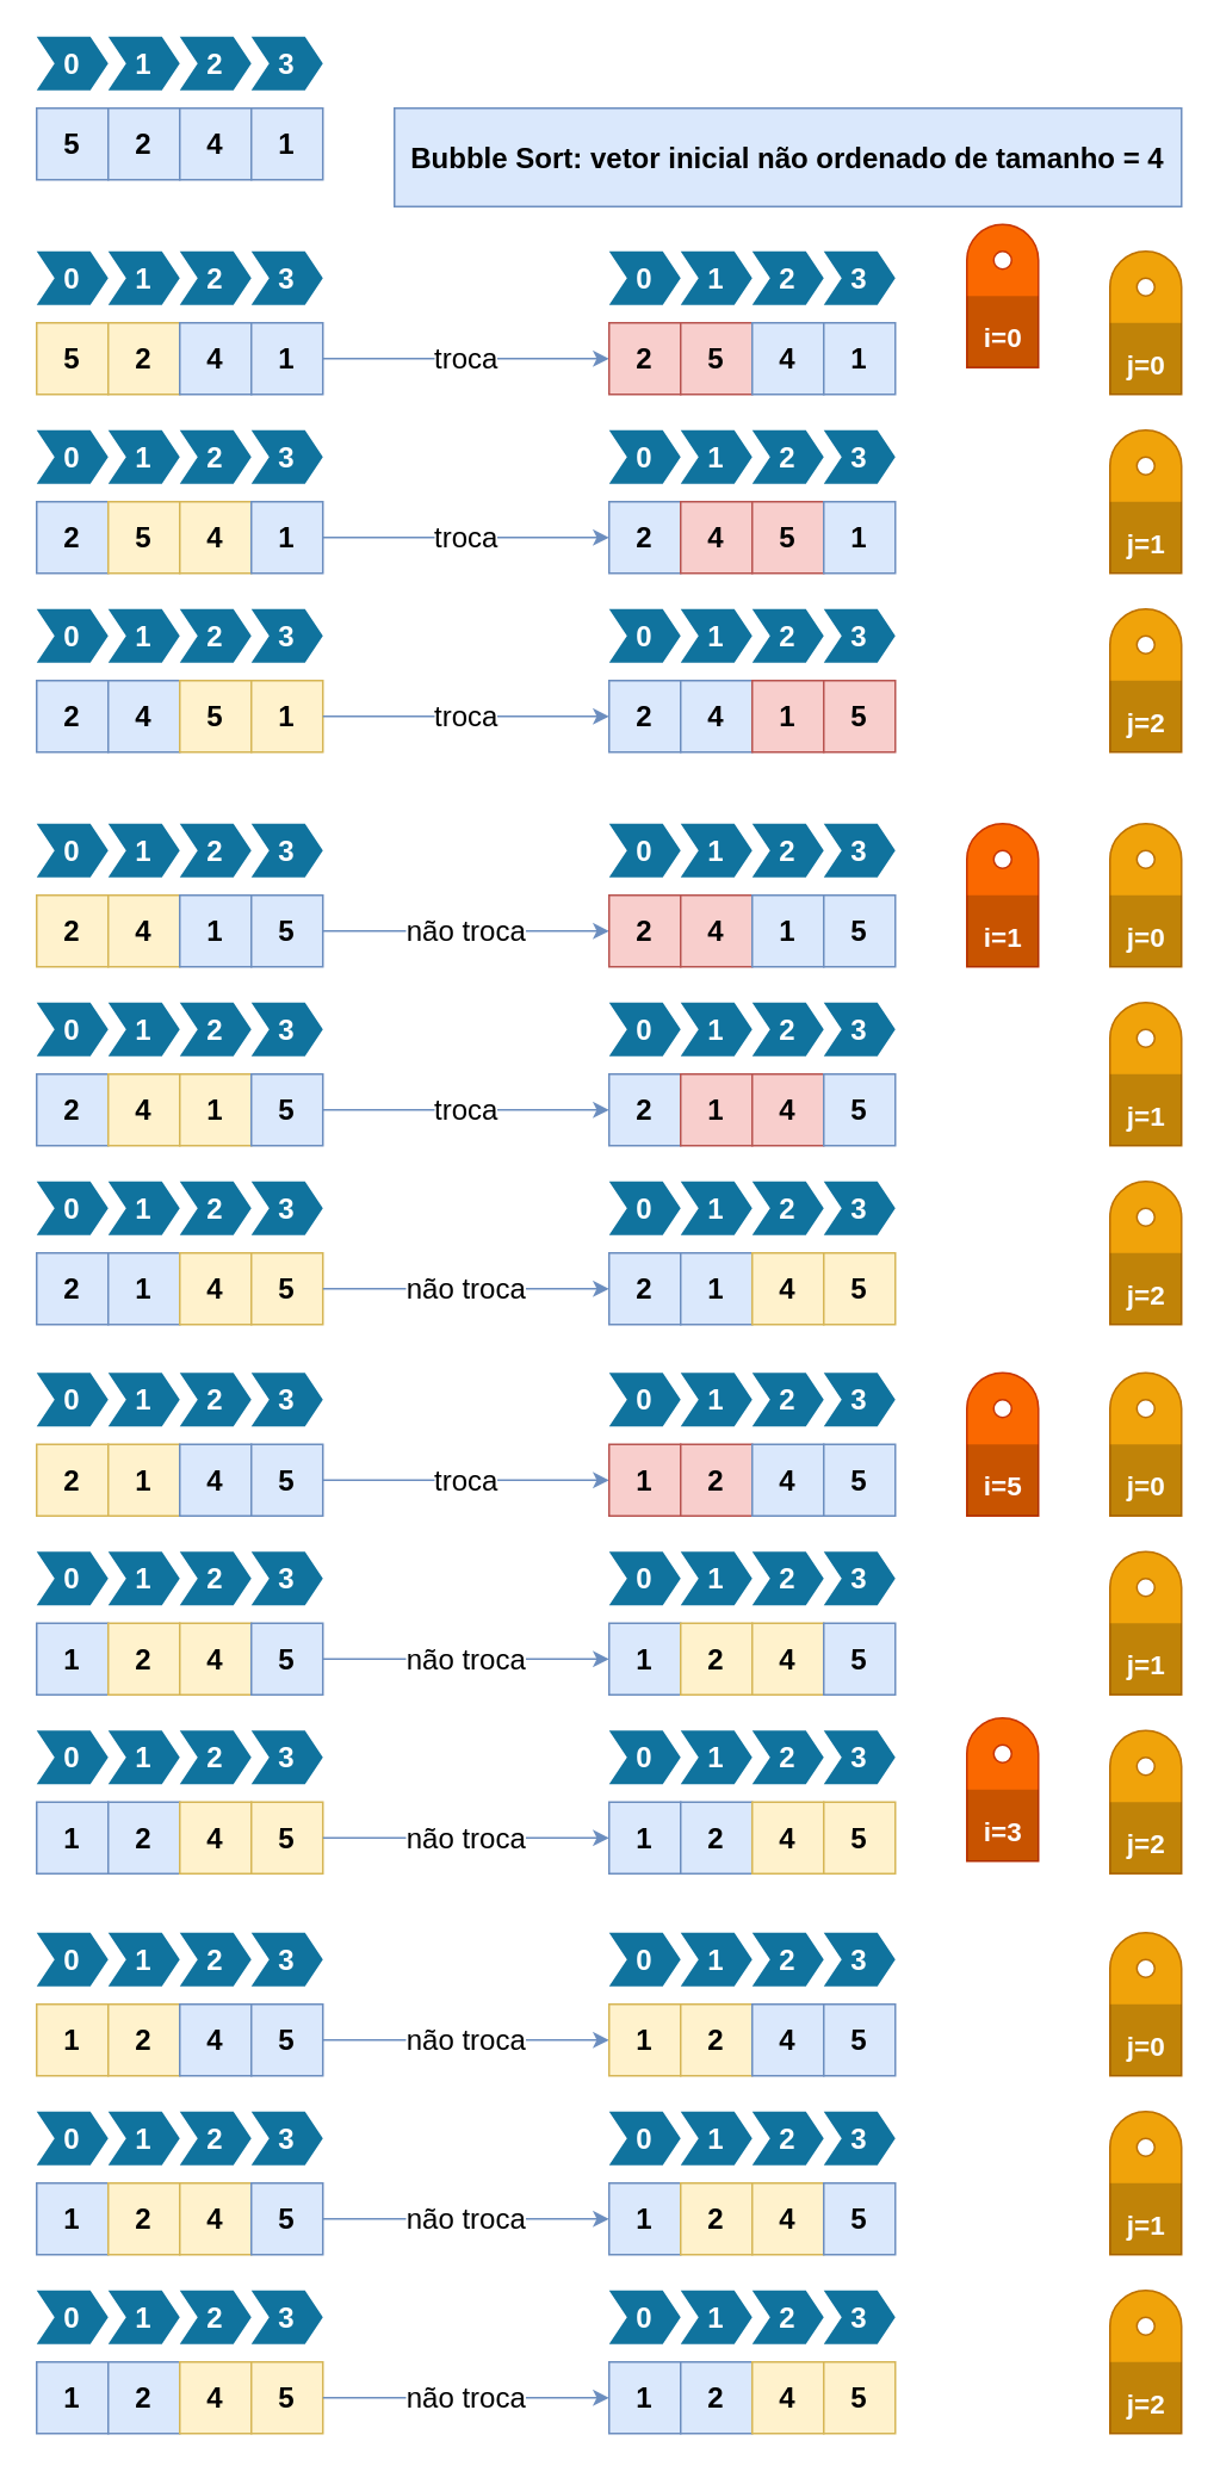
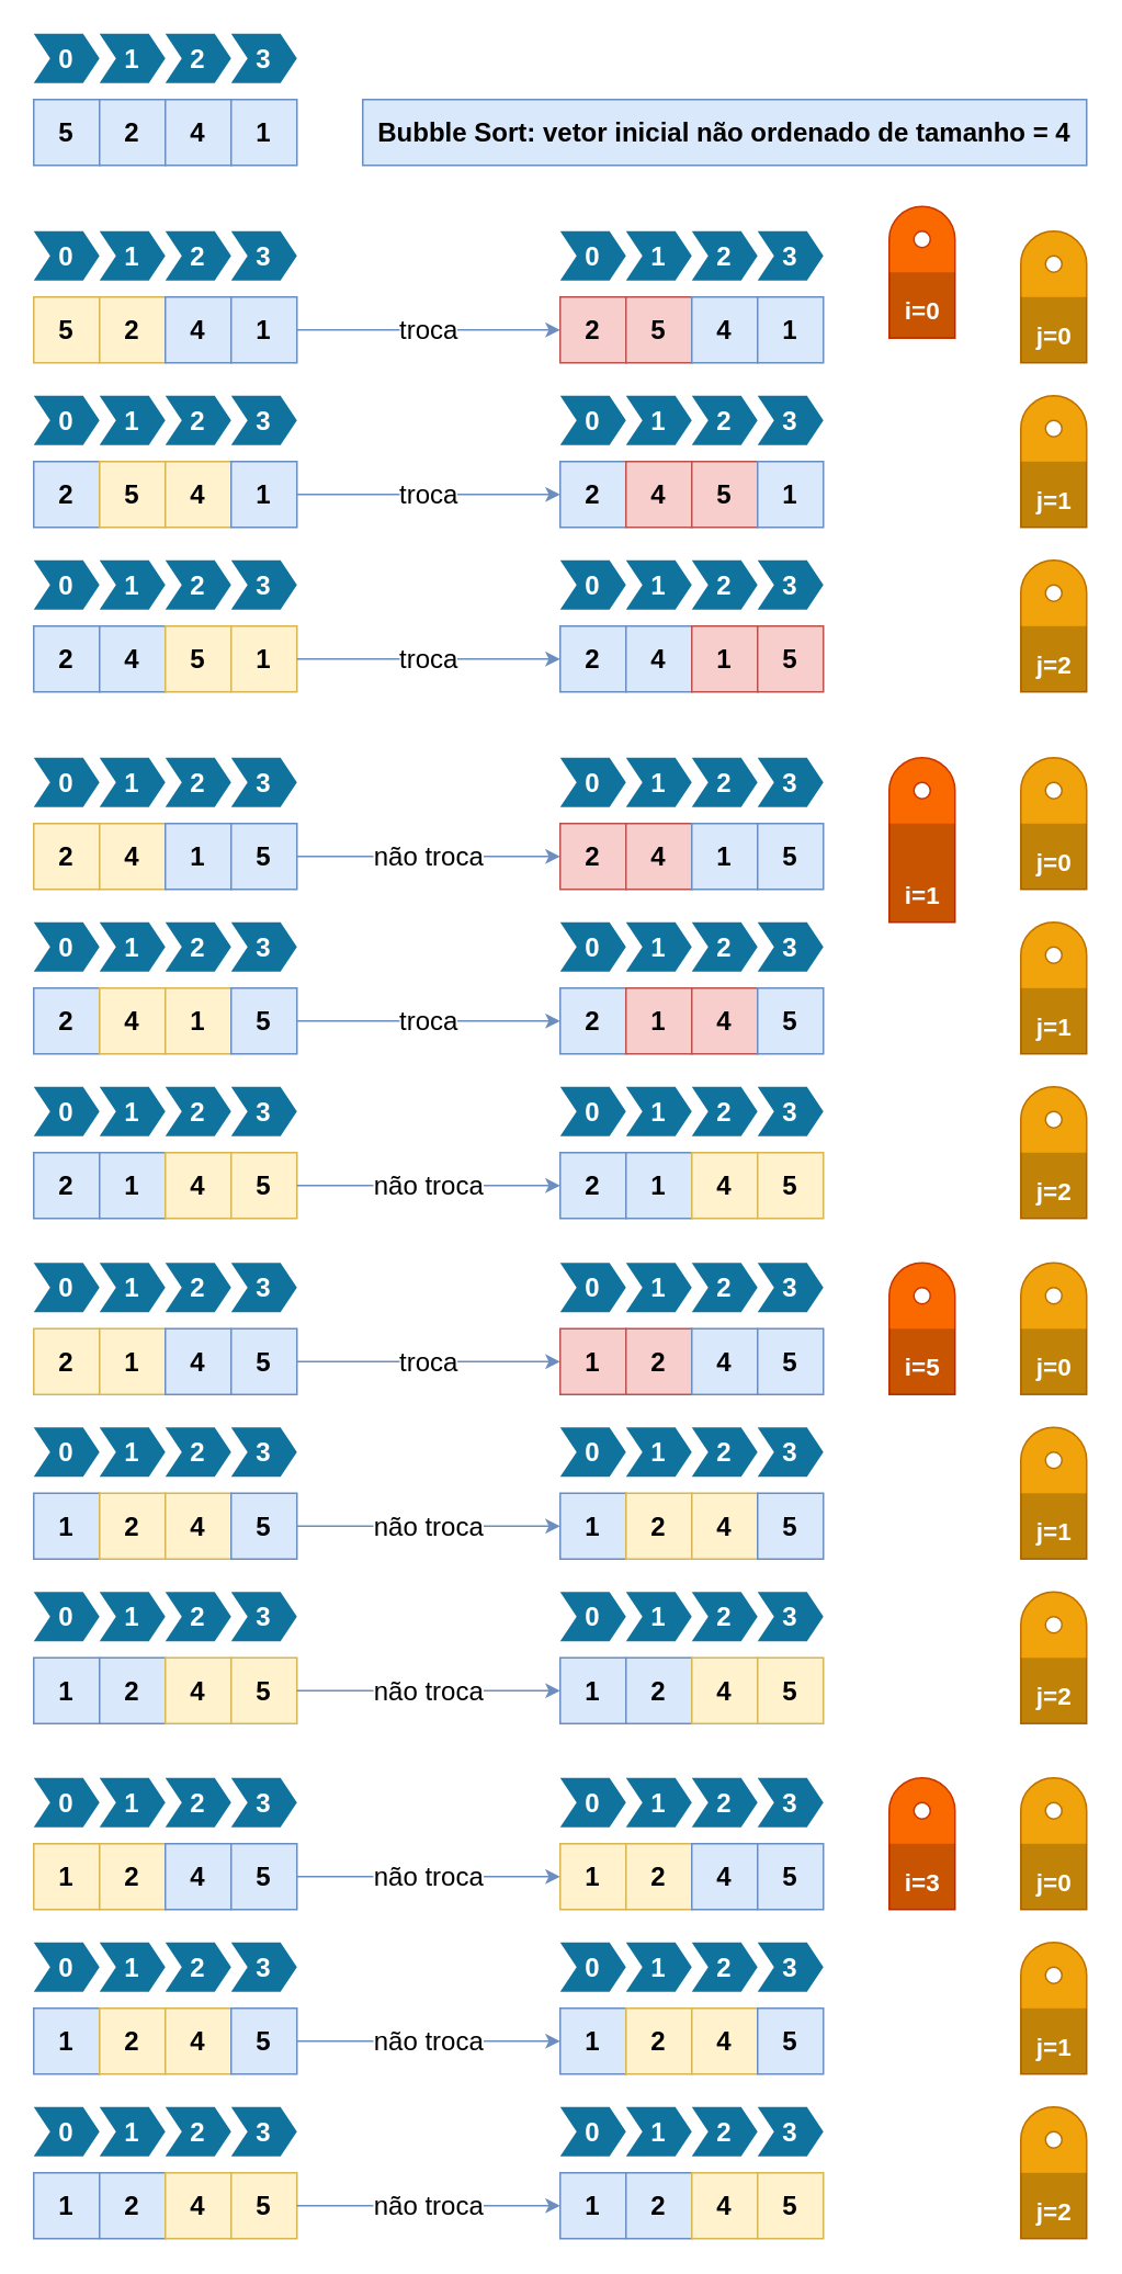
- <mxCell id="65" value="&lt;b style=&quot;font-size: 16px&quot;&gt;Bubble Sort: vetor inicial não ordenado de tamanho = 4&lt;/b&gt;" style="shape=rect;fillColor=#dae8fc;strokeColor=#6c8ebf;fontSize=12;html=1;whiteSpace=wrap;align=center;verticalAlign=middle;spacing=5;" vertex="1" parent="1"><mxGeometry x="220" y="60" width="440" height="55" as="geometry" /></mxCell>
+ <mxCell id="65" value="&lt;b style=&quot;font-size: 16px&quot;&gt;Bubble Sort: vetor inicial não ordenado de tamanho = 4&lt;/b&gt;" style="shape=rect;fillColor=#dae8fc;strokeColor=#6c8ebf;fontSize=12;html=1;whiteSpace=wrap;align=center;verticalAlign=middle;spacing=5;" vertex="1" parent="1"><mxGeometry x="220" y="60" width="440" height="40" as="geometry" /></mxCell>
- <mxCell id="117" value="i=1" style="verticalLabelPosition=middle;verticalAlign=bottom;html=1;shape=mxgraph.infographic.circularDial;dy=15;fillColor=#fa6800;strokeColor=#C73500;labelPosition=center;align=center;fontColor=#ffffff;fontStyle=1;fontSize=15;spacingBottom=5;" vertex="1" parent="1"><mxGeometry x="540" y="460" width="40" height="80" as="geometry" /></mxCell>
+ <mxCell id="117" value="i=1" style="verticalLabelPosition=middle;verticalAlign=bottom;html=1;shape=mxgraph.infographic.circularDial;dy=15;fillColor=#fa6800;strokeColor=#C73500;labelPosition=center;align=center;fontColor=#ffffff;fontStyle=1;fontSize=15;spacingBottom=5;" vertex="1" parent="1"><mxGeometry x="540" y="460" width="40" height="100" as="geometry" /></mxCell>
- <mxCell id="227" value="i=3" style="verticalLabelPosition=middle;verticalAlign=bottom;html=1;shape=mxgraph.infographic.circularDial;dy=15;fillColor=#fa6800;strokeColor=#C73500;labelPosition=center;align=center;fontColor=#ffffff;fontStyle=1;fontSize=15;spacingBottom=5;" vertex="1" parent="1"><mxGeometry x="540" y="960" width="40" height="80" as="geometry" /></mxCell>
+ <mxCell id="227" value="i=3" style="verticalLabelPosition=middle;verticalAlign=bottom;html=1;shape=mxgraph.infographic.circularDial;dy=15;fillColor=#fa6800;strokeColor=#C73500;labelPosition=center;align=center;fontColor=#ffffff;fontStyle=1;fontSize=15;spacingBottom=5;" vertex="1" parent="1"><mxGeometry x="540" y="1080" width="40" height="80" as="geometry" /></mxCell>
